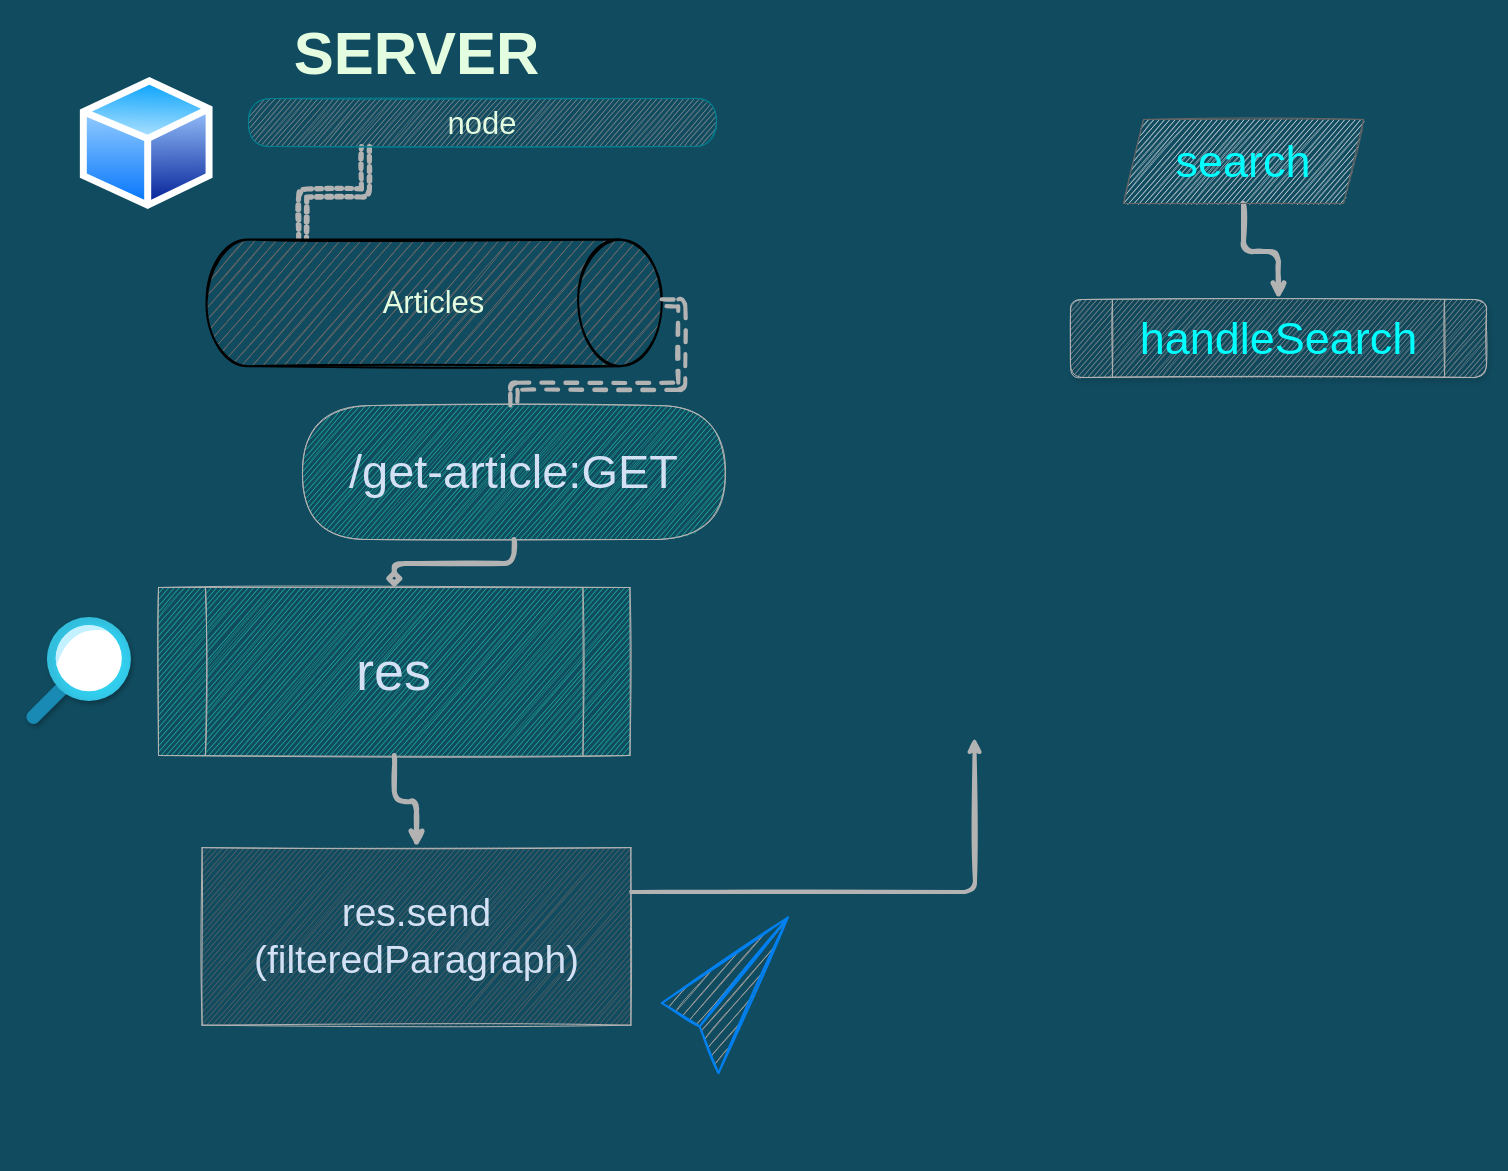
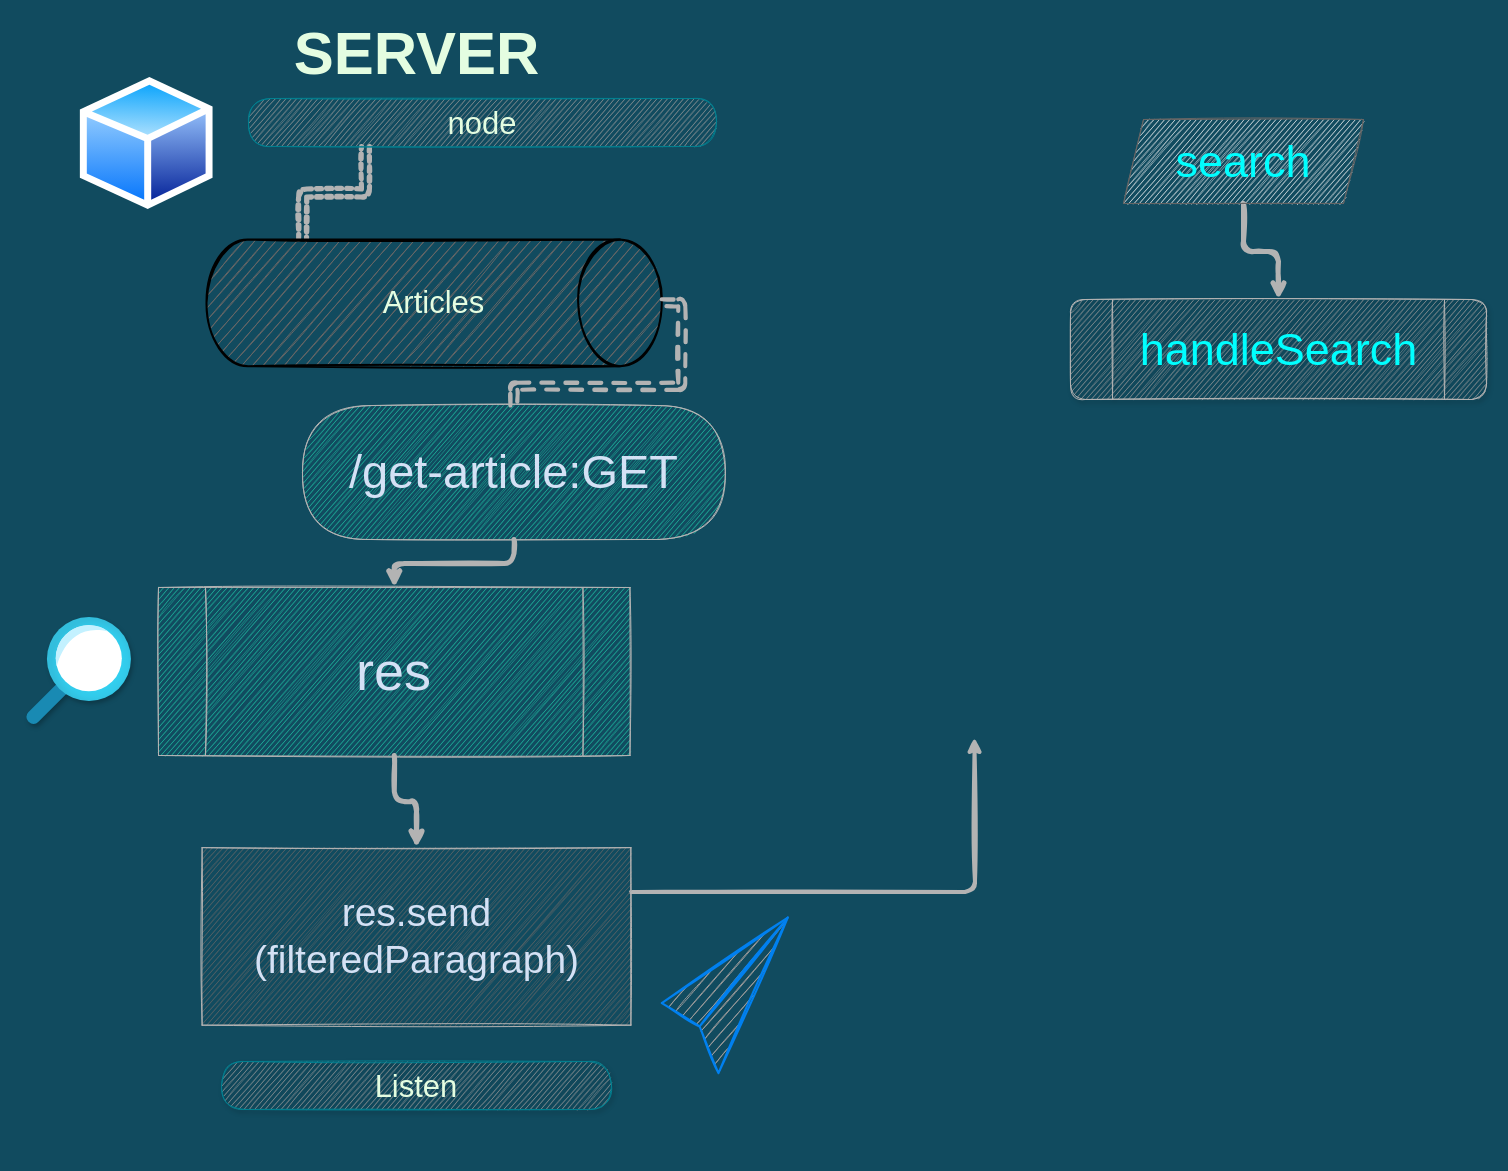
- <mxCell id="23" value="handleSearch" style="shape=process;whiteSpace=wrap;html=1;backgroundOutline=1;rounded=1;shadow=1;glass=0;labelBackgroundColor=none;labelBorderColor=none;sketch=1;fontSize=45;fontColor=#00FFFF;strokeColor=#B3B3B3;fillColor=#999999;" vertex="1" parent="1"><mxGeometry x="1070" y="299" width="416" height="78" as="geometry" /></mxCell>
+ <mxCell id="23" value="handleSearch" style="shape=process;whiteSpace=wrap;html=1;backgroundOutline=1;rounded=1;shadow=1;glass=0;labelBackgroundColor=none;labelBorderColor=none;sketch=1;fontSize=45;fontColor=#00FFFF;strokeColor=#B3B3B3;fillColor=#999999;" vertex="1" parent="1"><mxGeometry x="1070" y="299" width="416" height="100" as="geometry" /></mxCell>
- <mxCell id="10" style="edgeStyle=orthogonalEdgeStyle;curved=0;rounded=1;orthogonalLoop=1;jettySize=auto;html=1;fontColor=#D4E1F5;strokeColor=#B3B3B3;fillColor=#21C0A5;strokeWidth=5;sketch=1;endArrow=diamond;" edge="1" parent="1" source="7" target="9"><mxGeometry relative="1" as="geometry" /></mxCell>
+ <mxCell id="10" style="edgeStyle=orthogonalEdgeStyle;curved=0;rounded=1;orthogonalLoop=1;jettySize=auto;html=1;fontColor=#D4E1F5;strokeColor=#B3B3B3;fillColor=#21C0A5;strokeWidth=5;sketch=1;" edge="1" parent="1" source="7" target="9"><mxGeometry relative="1" as="geometry" /></mxCell>
+ <mxCell id="3" value="&lt;div&gt;&lt;span style=&quot;font-size: 31px&quot;&gt;Listen&lt;/span&gt;&lt;/div&gt;" style="rounded=1;whiteSpace=wrap;html=1;fontSize=40;fontColor=#E4FDE1;strokeColor=#028090;fillColor=#999999;align=center;verticalAlign=bottom;textDirection=ltr;arcSize=50;glass=0;shadow=1;labelBackgroundColor=none;labelBorderColor=none;sketch=1;" vertex="1" parent="1"><mxGeometry x="221" y="1061" width="390" height="48" as="geometry" /></mxCell>
